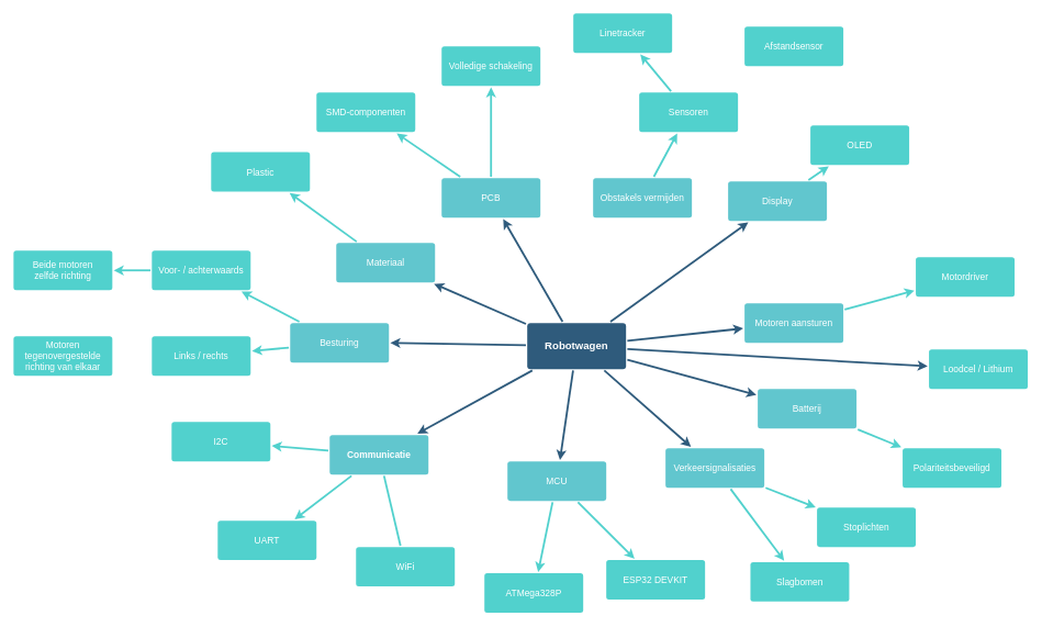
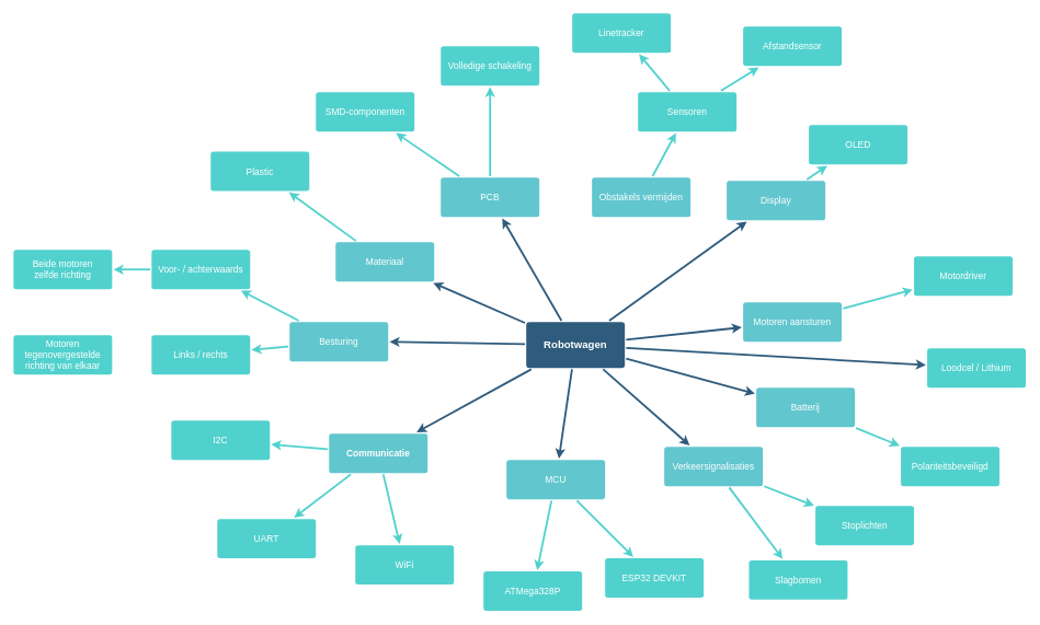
+ <mxCell id="25" value="" style="endArrow=classic;html=1;strokeColor=#51D1CD;strokeWidth=3;" parent="1" source="26" target="24" edge="1"><mxGeometry width="50" height="50" relative="1" as="geometry"><mxPoint x="1235.607" y="139.5" as="sourcePoint" /><mxPoint x="1137.055" y="196" as="targetPoint" /></mxGeometry></mxCell>
- <mxCell id="9" value="" style="edgeStyle=none;rounded=0;jumpStyle=none;html=1;shadow=0;labelBackgroundColor=none;startArrow=none;startFill=0;endArrow=none;endFill=1;jettySize=auto;orthogonalLoop=1;strokeWidth=3;fontFamily=Helvetica;fontSize=14;fontColor=#FFFFFF;spacing=5;strokeColor=#51D1CD;" parent="1" source="10" target="11" edge="1"><mxGeometry relative="1" as="geometry" /></mxCell>
+ <mxCell id="9" value="" style="edgeStyle=none;rounded=0;jumpStyle=none;html=1;shadow=0;labelBackgroundColor=none;startArrow=none;startFill=0;endArrow=classic;endFill=1;jettySize=auto;orthogonalLoop=1;strokeWidth=3;fontFamily=Helvetica;fontSize=14;fontColor=#FFFFFF;spacing=5;strokeColor=#51D1CD;" parent="1" source="10" target="11" edge="1"><mxGeometry relative="1" as="geometry" /></mxCell>
